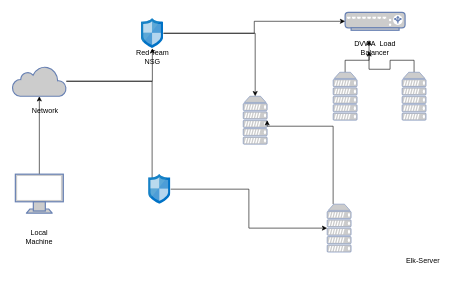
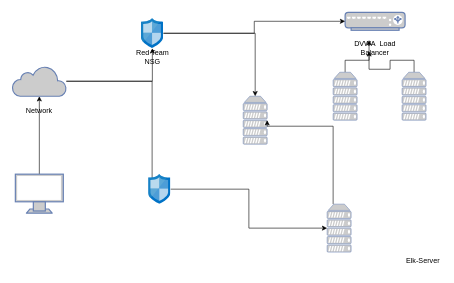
- <mxCell id="23" value="Network&lt;br&gt;" style="text;html=1;strokeColor=none;fillColor=none;align=center;verticalAlign=middle;whiteSpace=wrap;rounded=0;" vertex="1" parent="1"><mxGeometry x="45" y="170" width="60" height="30" as="geometry" /></mxCell>
+ <mxCell id="23" value="Network&lt;br&gt;" style="text;html=1;strokeColor=none;fillColor=none;align=center;verticalAlign=middle;whiteSpace=wrap;rounded=0;" vertex="1" parent="1"><mxGeometry x="35" y="170" width="60" height="30" as="geometry" /></mxCell>
- <mxCell id="22" value="Local Machine&lt;br&gt;" style="text;html=1;strokeColor=none;fillColor=none;align=center;verticalAlign=middle;whiteSpace=wrap;rounded=0;" vertex="1" parent="1"><mxGeometry x="35" y="380" width="60" height="30" as="geometry" /></mxCell>
